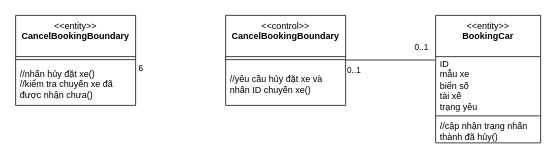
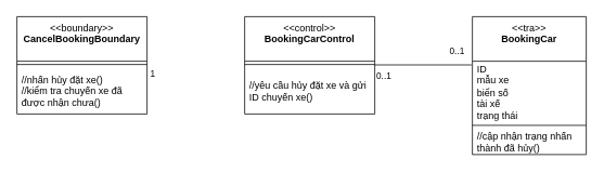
- <mxCell id="2" value="&amp;lt;&amp;lt;entity&amp;gt;&amp;gt;&lt;br&gt;&lt;b&gt;CancelBookingBoundary&lt;/b&gt;&lt;div&gt;&lt;br/&gt;&lt;/div&gt;" style="swimlane;fontStyle=0;align=center;verticalAlign=top;childLayout=stackLayout;horizontal=1;startSize=55;horizontalStack=0;resizeParent=1;resizeParentMax=0;resizeLast=0;collapsible=0;marginBottom=0;html=1;whiteSpace=wrap;" vertex="1" parent="1"><mxGeometry x="20" y="20" width="160" height="120" as="geometry" /></mxCell>
+ <mxCell id="2" value="&amp;lt;&amp;lt;boundary&amp;gt;&amp;gt;&lt;br&gt;&lt;b&gt;CancelBookingBoundary&lt;/b&gt;&lt;div&gt;&lt;br/&gt;&lt;/div&gt;" style="swimlane;fontStyle=0;align=center;verticalAlign=top;childLayout=stackLayout;horizontal=1;startSize=55;horizontalStack=0;resizeParent=1;resizeParentMax=0;resizeLast=0;collapsible=0;marginBottom=0;html=1;whiteSpace=wrap;" vertex="1" parent="1"><mxGeometry x="20" y="20" width="160" height="120" as="geometry" /></mxCell>
- <mxCell id="5" value="&amp;lt;&amp;lt;control&amp;gt;&amp;gt;&lt;br&gt;&lt;b&gt;CancelBookingBoundary&lt;/b&gt;" style="swimlane;fontStyle=0;align=center;verticalAlign=top;childLayout=stackLayout;horizontal=1;startSize=55;horizontalStack=0;resizeParent=1;resizeParentMax=0;resizeLast=0;collapsible=0;marginBottom=0;html=1;whiteSpace=wrap;" vertex="1" parent="1"><mxGeometry x="300" y="20" width="160" height="120" as="geometry" /></mxCell>
+ <mxCell id="5" value="&amp;lt;&amp;lt;control&amp;gt;&amp;gt;&lt;br&gt;&lt;b&gt;BookingCarControl&lt;/b&gt;" style="swimlane;fontStyle=0;align=center;verticalAlign=top;childLayout=stackLayout;horizontal=1;startSize=55;horizontalStack=0;resizeParent=1;resizeParentMax=0;resizeLast=0;collapsible=0;marginBottom=0;html=1;whiteSpace=wrap;" vertex="1" parent="1"><mxGeometry x="300" y="20" width="160" height="120" as="geometry" /></mxCell>
- <mxCell id="8" value="&amp;lt;&amp;lt;entity&amp;gt;&amp;gt;&lt;br&gt;&lt;b&gt;BookingCar&lt;/b&gt;&lt;div&gt;&lt;br/&gt;&lt;/div&gt;" style="swimlane;fontStyle=0;align=center;verticalAlign=top;childLayout=stackLayout;horizontal=1;startSize=55;horizontalStack=0;resizeParent=1;resizeParentMax=0;resizeLast=0;collapsible=0;marginBottom=0;html=1;whiteSpace=wrap;" vertex="1" parent="1"><mxGeometry x="580" y="20" width="140" height="170" as="geometry" /></mxCell>
+ <mxCell id="8" value="&amp;lt;&amp;lt;tra&amp;gt;&amp;gt;&lt;br&gt;&lt;b&gt;BookingCar&lt;/b&gt;&lt;div&gt;&lt;br/&gt;&lt;/div&gt;" style="swimlane;fontStyle=0;align=center;verticalAlign=top;childLayout=stackLayout;horizontal=1;startSize=55;horizontalStack=0;resizeParent=1;resizeParentMax=0;resizeLast=0;collapsible=0;marginBottom=0;html=1;whiteSpace=wrap;" vertex="1" parent="1"><mxGeometry x="580" y="20" width="140" height="170" as="geometry" /></mxCell>
- <mxCell id="13" value="6" style="edgeLabel;html=1;align=center;verticalAlign=middle;resizable=0;points=[];" vertex="1" connectable="0" parent="1"><mxGeometry x="239.999" y="49.998" as="geometry"><mxPoint x="-53" y="40" as="offset" /></mxGeometry></mxCell>
+ <mxCell id="13" value="1" style="edgeLabel;html=1;align=center;verticalAlign=middle;resizable=0;points=[];" vertex="1" connectable="0" parent="1"><mxGeometry x="239.999" y="49.998" as="geometry"><mxPoint x="-53" y="40" as="offset" /></mxGeometry></mxCell>
- <mxCell id="7" value="//yêu cầu hủy đặt xe và nhấn ID chuyến xe()" style="text;html=1;strokeColor=none;fillColor=none;align=left;verticalAlign=middle;spacingLeft=4;spacingRight=4;overflow=hidden;rotatable=0;points=[[0,0.5],[1,0.5]];portConstraint=eastwest;whiteSpace=wrap;" vertex="1" parent="5"><mxGeometry y="63" width="160" height="57" as="geometry" /></mxCell>
+ <mxCell id="7" value="//yêu cầu hủy đặt xe và gửi ID chuyến xe()" style="text;html=1;strokeColor=none;fillColor=none;align=left;verticalAlign=middle;spacingLeft=4;spacingRight=4;overflow=hidden;rotatable=0;points=[[0,0.5],[1,0.5]];portConstraint=eastwest;whiteSpace=wrap;" vertex="1" parent="5"><mxGeometry y="63" width="160" height="57" as="geometry" /></mxCell>
- <mxCell id="9" value="ID&lt;div&gt;mẫu xe&lt;/div&gt;&lt;div&gt;biển số&lt;/div&gt;&lt;div&gt;tài xế&lt;/div&gt;&lt;div&gt;trạng yêu&lt;/div&gt;" style="text;html=1;strokeColor=none;fillColor=none;align=left;verticalAlign=middle;spacingLeft=4;spacingRight=4;overflow=hidden;rotatable=0;points=[[0,0.5],[1,0.5]];portConstraint=eastwest;whiteSpace=wrap;" vertex="1" parent="8"><mxGeometry y="55" width="140" height="75" as="geometry" /></mxCell>
+ <mxCell id="9" value="ID&lt;div&gt;mẫu xe&lt;/div&gt;&lt;div&gt;biển số&lt;/div&gt;&lt;div&gt;tài xế&lt;/div&gt;&lt;div&gt;trạng thái&lt;/div&gt;" style="text;html=1;strokeColor=none;fillColor=none;align=left;verticalAlign=middle;spacingLeft=4;spacingRight=4;overflow=hidden;rotatable=0;points=[[0,0.5],[1,0.5]];portConstraint=eastwest;whiteSpace=wrap;" vertex="1" parent="8"><mxGeometry y="55" width="140" height="75" as="geometry" /></mxCell>
